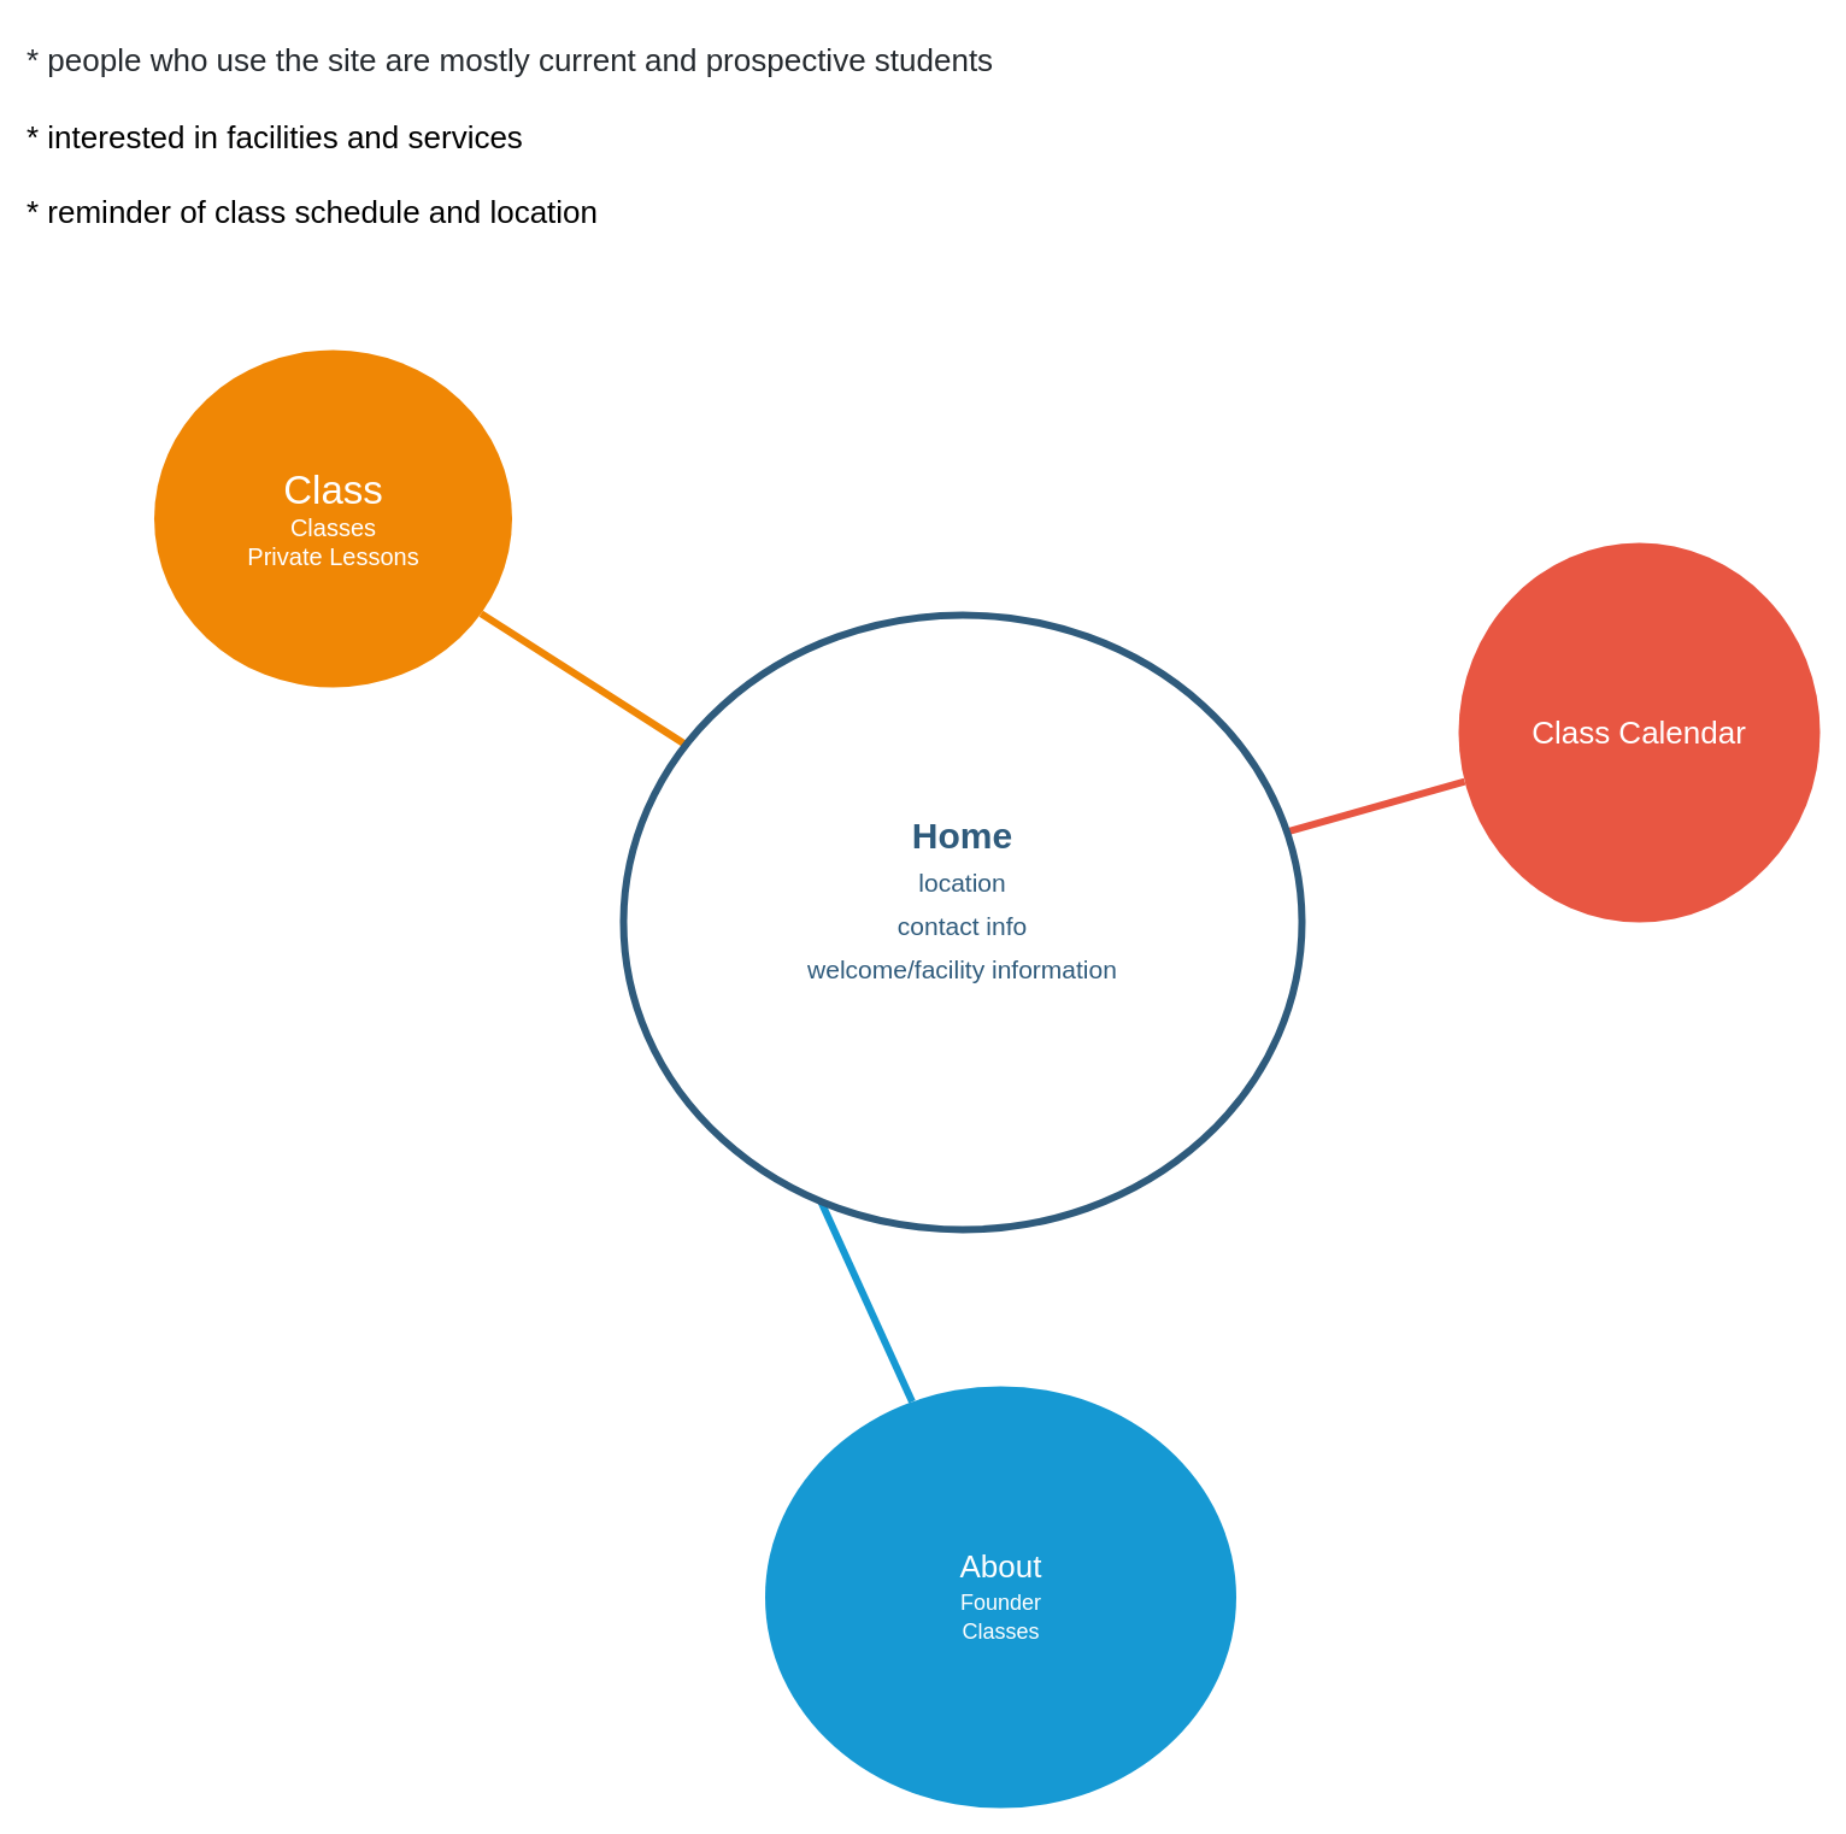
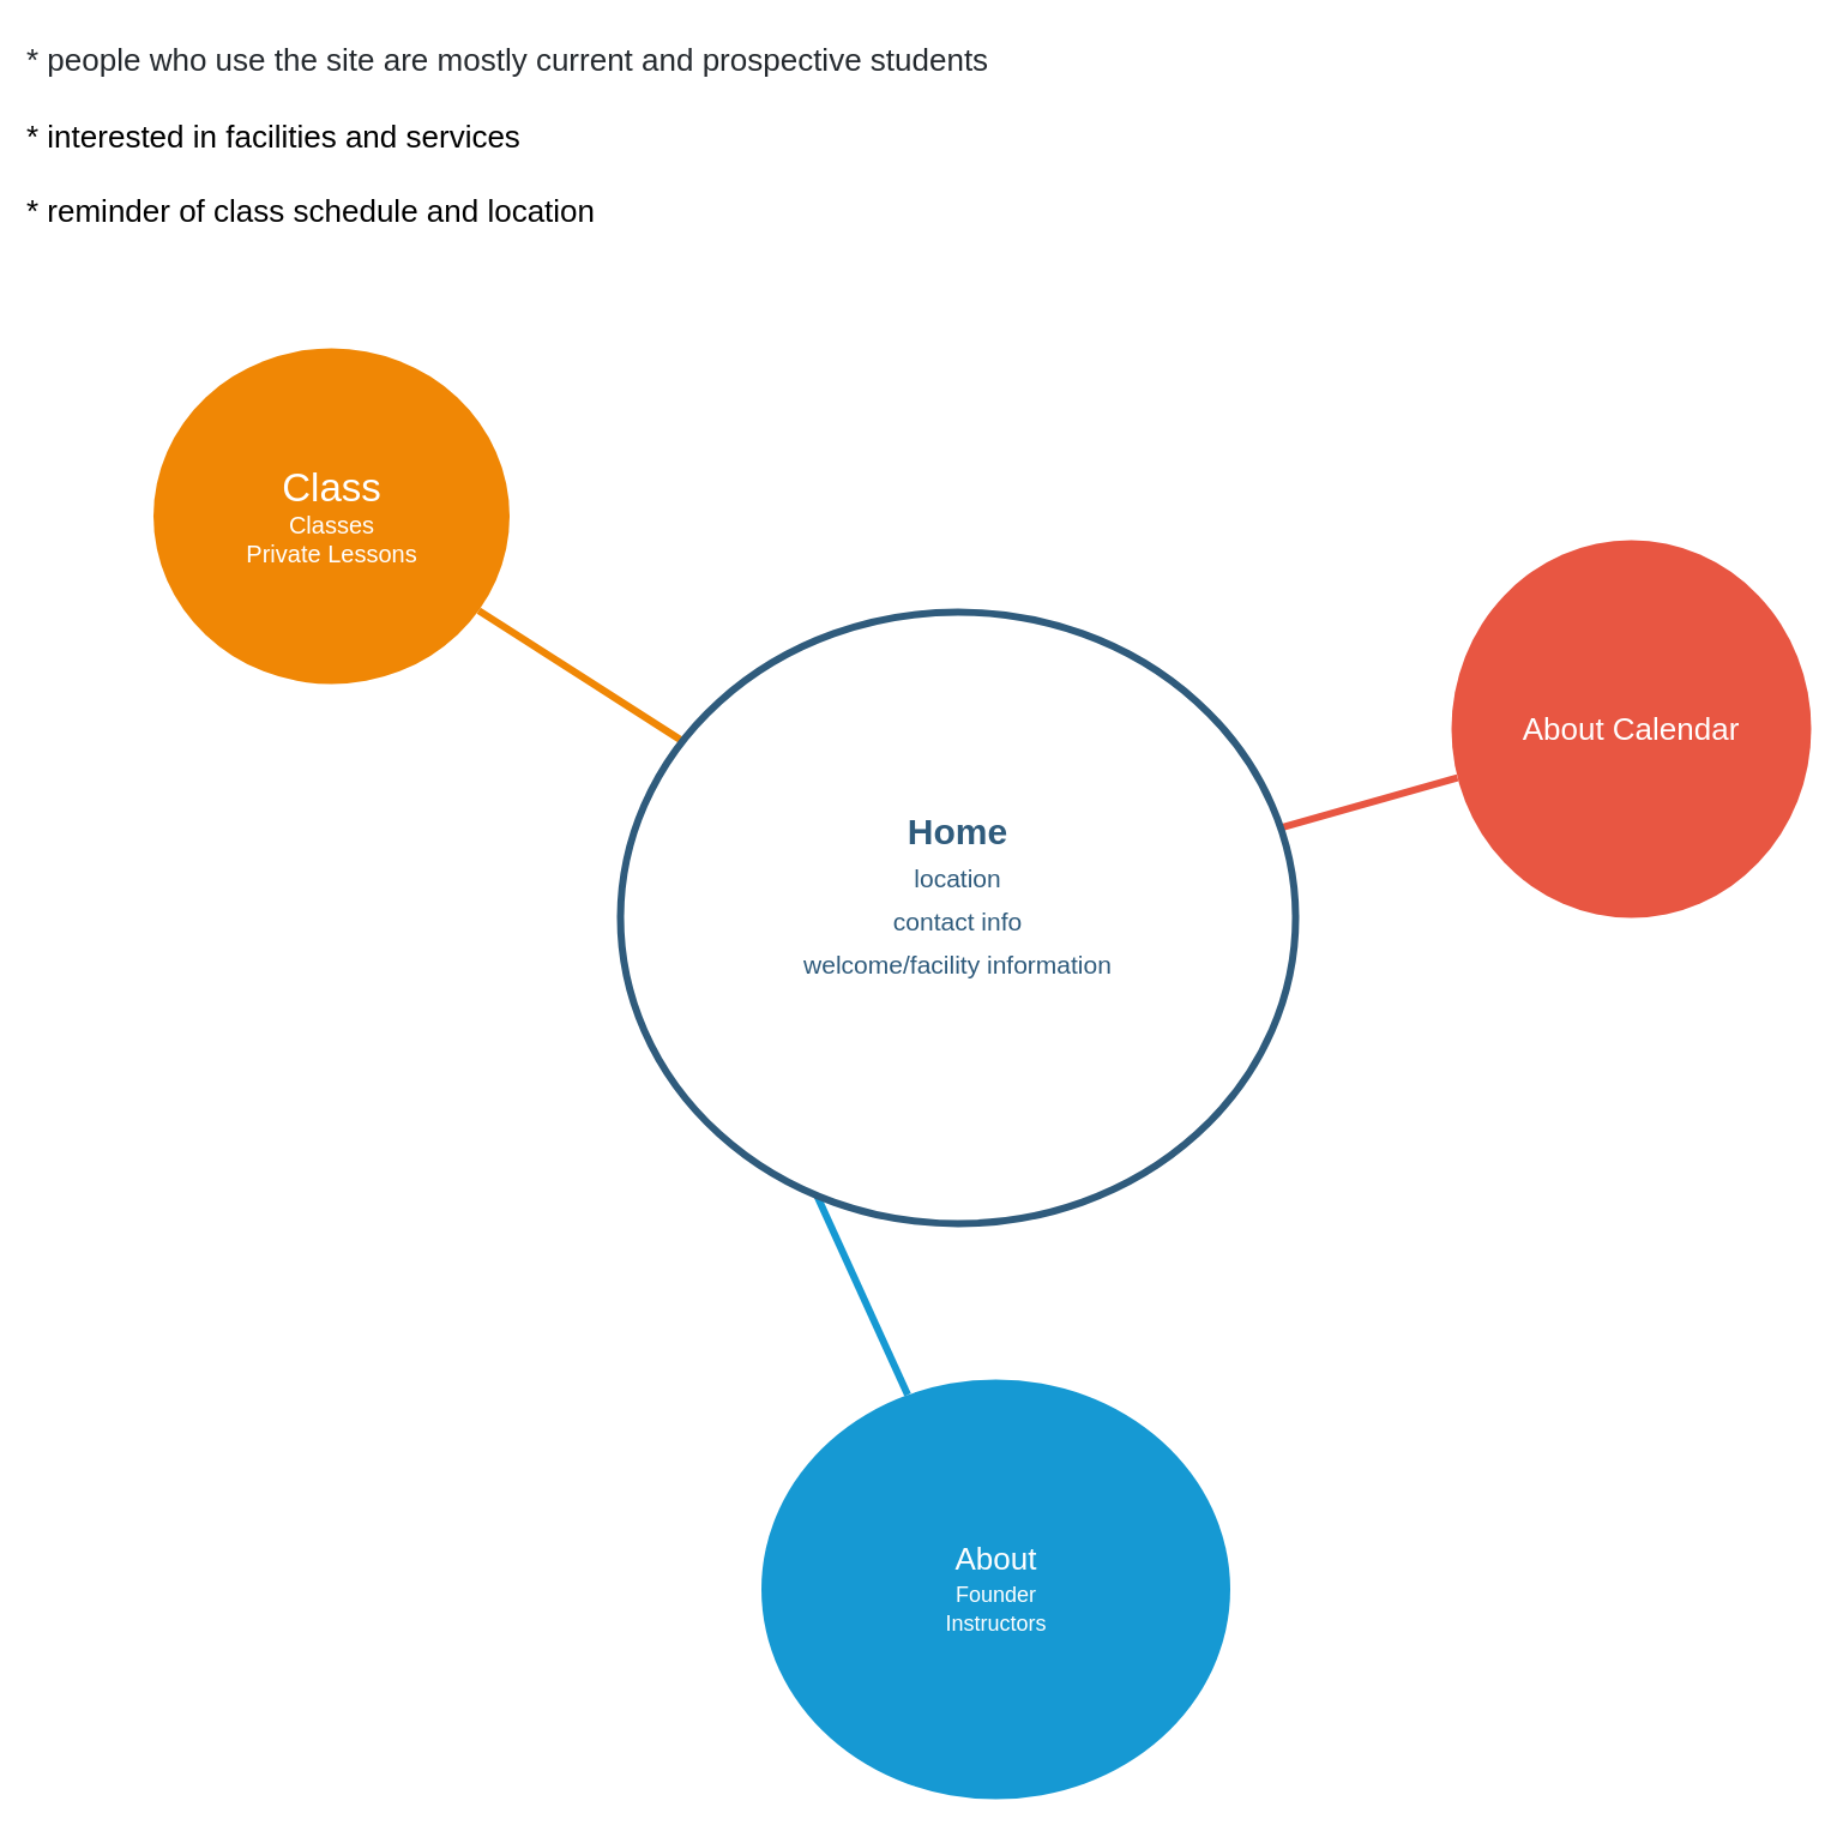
- <mxCell id="4" value="&lt;font style=&quot;font-size: 26px&quot;&gt;Class Calendar&lt;/font&gt;" style="ellipse;whiteSpace=wrap;html=1;shadow=0;fontFamily=Helvetica;fontSize=20;fontColor=#FFFFFF;align=center;strokeWidth=3;fillColor=#E85642;strokeColor=none;" vertex="1" parent="1"><mxGeometry x="1210" y="450" width="300" height="315" as="geometry" /></mxCell>
+ <mxCell id="4" value="&lt;font style=&quot;font-size: 26px&quot;&gt;About Calendar&lt;/font&gt;" style="ellipse;whiteSpace=wrap;html=1;shadow=0;fontFamily=Helvetica;fontSize=20;fontColor=#FFFFFF;align=center;strokeWidth=3;fillColor=#E85642;strokeColor=none;" vertex="1" parent="1"><mxGeometry x="1210" y="450" width="300" height="315" as="geometry" /></mxCell>
- <mxCell id="2" value="&lt;font&gt;&lt;span style=&quot;font-size: 26px&quot;&gt;About&lt;/span&gt;&lt;br&gt;&lt;font style=&quot;font-size: 18px&quot;&gt;Founder&lt;/font&gt;&lt;br&gt;&lt;font style=&quot;font-size: 18px&quot;&gt;Classes&lt;/font&gt;&lt;br&gt;&lt;/font&gt;" style="ellipse;whiteSpace=wrap;html=1;shadow=0;fontFamily=Helvetica;fontSize=20;fontColor=#FFFFFF;align=center;strokeWidth=3;fillColor=#1699D3;strokeColor=none;" vertex="1" parent="1"><mxGeometry x="634.5" y="1150" width="391" height="350" as="geometry" /></mxCell>
+ <mxCell id="2" value="&lt;font&gt;&lt;span style=&quot;font-size: 26px&quot;&gt;About&lt;/span&gt;&lt;br&gt;&lt;font style=&quot;font-size: 18px&quot;&gt;Founder&lt;/font&gt;&lt;br&gt;&lt;font style=&quot;font-size: 18px&quot;&gt;Instructors&lt;/font&gt;&lt;br&gt;&lt;/font&gt;" style="ellipse;whiteSpace=wrap;html=1;shadow=0;fontFamily=Helvetica;fontSize=20;fontColor=#FFFFFF;align=center;strokeWidth=3;fillColor=#1699D3;strokeColor=none;" vertex="1" parent="1"><mxGeometry x="634.5" y="1150" width="391" height="350" as="geometry" /></mxCell>
